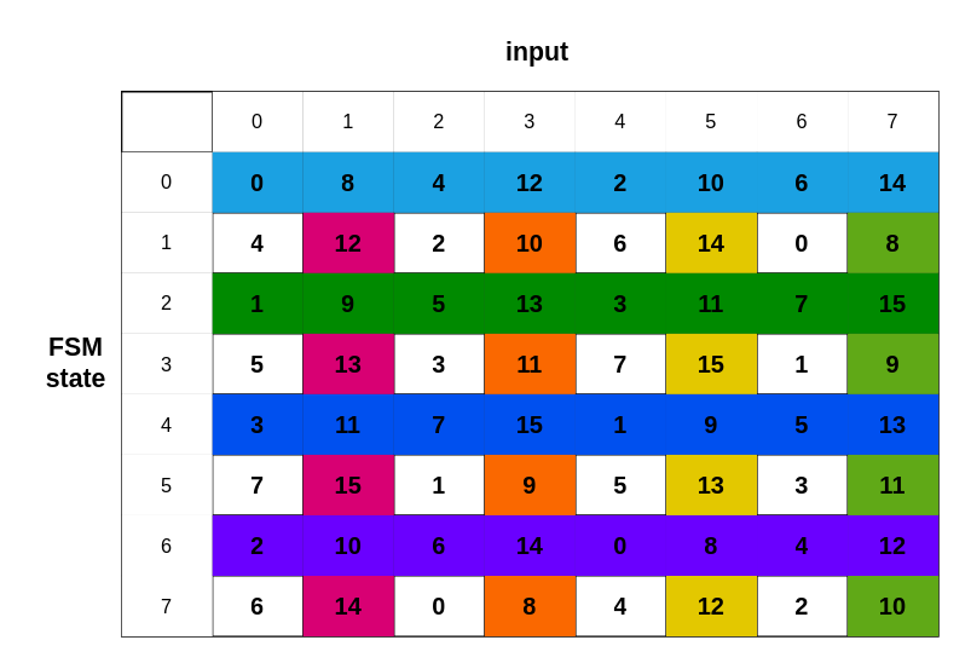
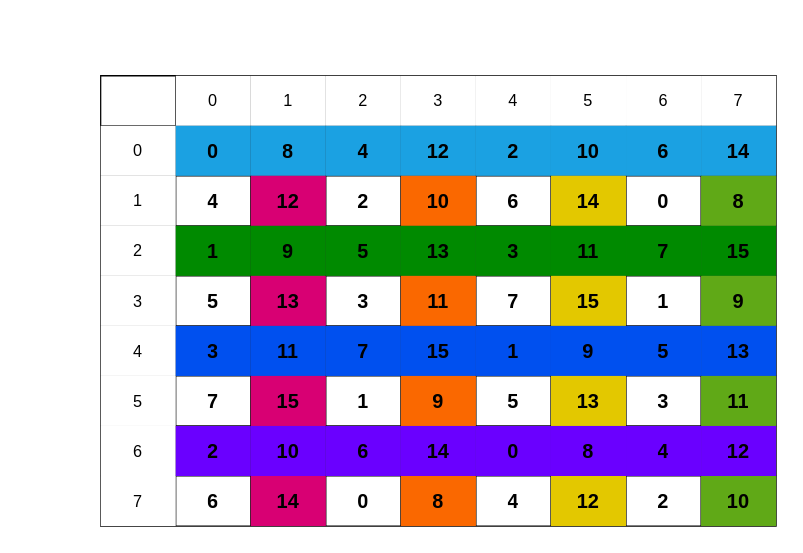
- <mxCell id="93" value="&lt;b&gt;input&lt;/b&gt;" style="text;html=1;strokeColor=none;fillColor=none;align=center;verticalAlign=middle;whiteSpace=wrap;rounded=0;fontSize=17;" vertex="1" parent="1"><mxGeometry x="325" y="20" width="60" height="30" as="geometry" /></mxCell>
- <mxCell id="94" value="&lt;b&gt;FSM state&lt;/b&gt;" style="text;html=1;strokeColor=none;fillColor=none;align=center;verticalAlign=middle;whiteSpace=wrap;rounded=0;fontSize=17;" vertex="1" parent="1"><mxGeometry x="20" y="225" width="60" height="30" as="geometry" /></mxCell>
